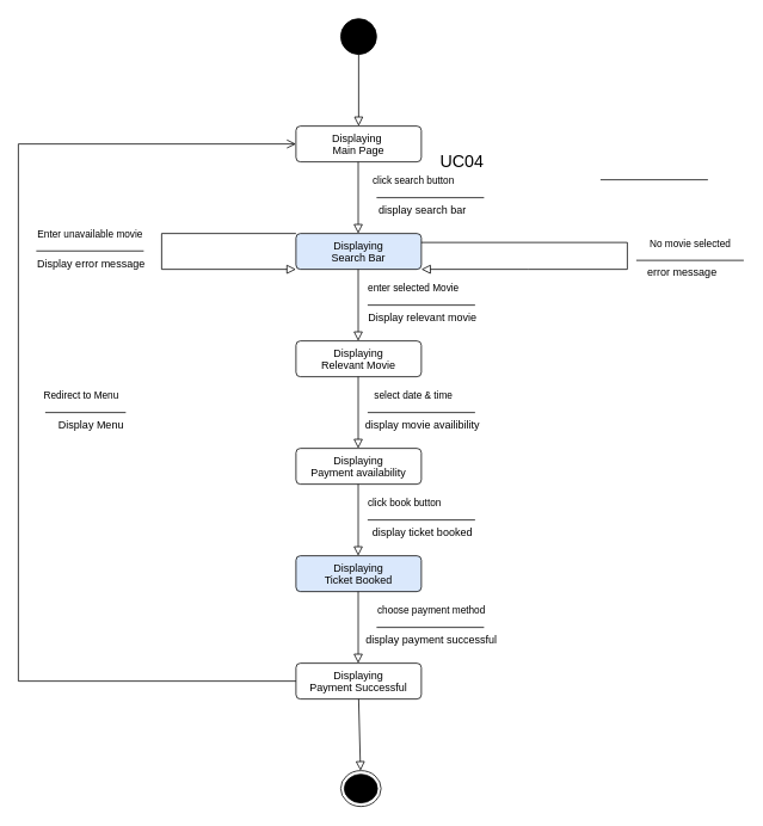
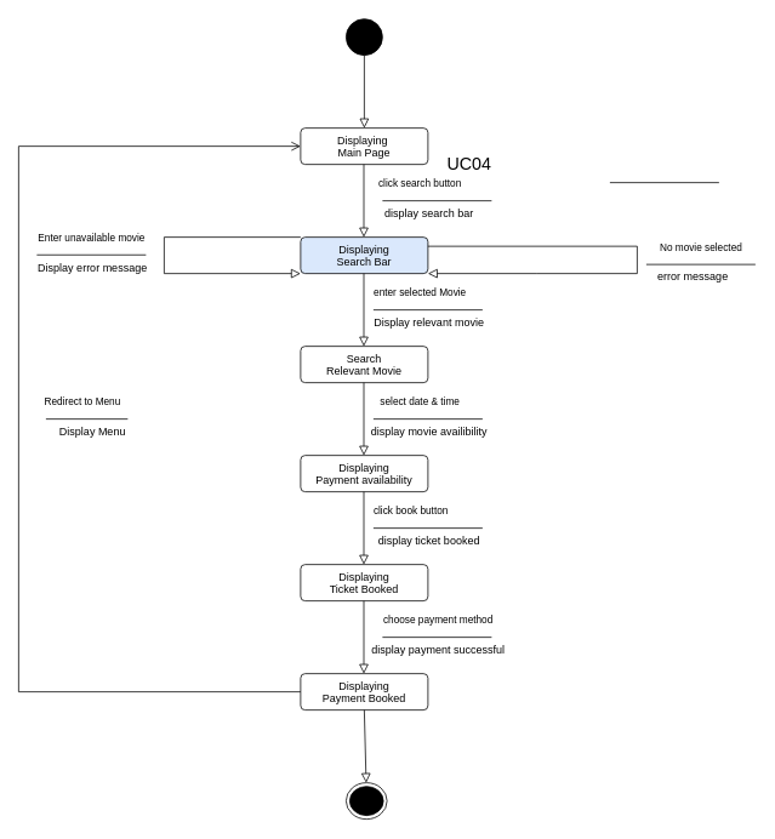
- <mxCell id="8" value="Displaying&lt;br&gt;Relevant Movie" style="html=1;align=center;verticalAlign=top;rounded=1;absoluteArcSize=1;arcSize=10;dashed=0;whiteSpace=wrap;" parent="1" vertex="1"><mxGeometry x="330" y="380" width="140" height="40" as="geometry" /></mxCell>
+ <mxCell id="8" value="Search&lt;br&gt;Relevant Movie" style="html=1;align=center;verticalAlign=top;rounded=1;absoluteArcSize=1;arcSize=10;dashed=0;whiteSpace=wrap;" parent="1" vertex="1"><mxGeometry x="330" y="380" width="140" height="40" as="geometry" /></mxCell>
- <mxCell id="17" value="Displaying&lt;br&gt;Ticket Booked" style="html=1;align=center;verticalAlign=top;rounded=1;absoluteArcSize=1;arcSize=10;dashed=0;whiteSpace=wrap;fillColor=#dae8fc;" parent="1" vertex="1"><mxGeometry x="330" y="620" width="140" height="40" as="geometry" /></mxCell>
+ <mxCell id="17" value="Displaying&lt;br&gt;Ticket Booked" style="html=1;align=center;verticalAlign=top;rounded=1;absoluteArcSize=1;arcSize=10;dashed=0;whiteSpace=wrap;" parent="1" vertex="1"><mxGeometry x="330" y="620" width="140" height="40" as="geometry" /></mxCell>
- <mxCell id="20" value="Displaying&lt;br&gt;Payment Successful" style="html=1;align=center;verticalAlign=top;rounded=1;absoluteArcSize=1;arcSize=10;dashed=0;whiteSpace=wrap;" parent="1" vertex="1"><mxGeometry x="330" y="740" width="140" height="40" as="geometry" /></mxCell>
+ <mxCell id="20" value="Displaying&lt;br&gt;Payment Booked" style="html=1;align=center;verticalAlign=top;rounded=1;absoluteArcSize=1;arcSize=10;dashed=0;whiteSpace=wrap;" parent="1" vertex="1"><mxGeometry x="330" y="740" width="140" height="40" as="geometry" /></mxCell>
